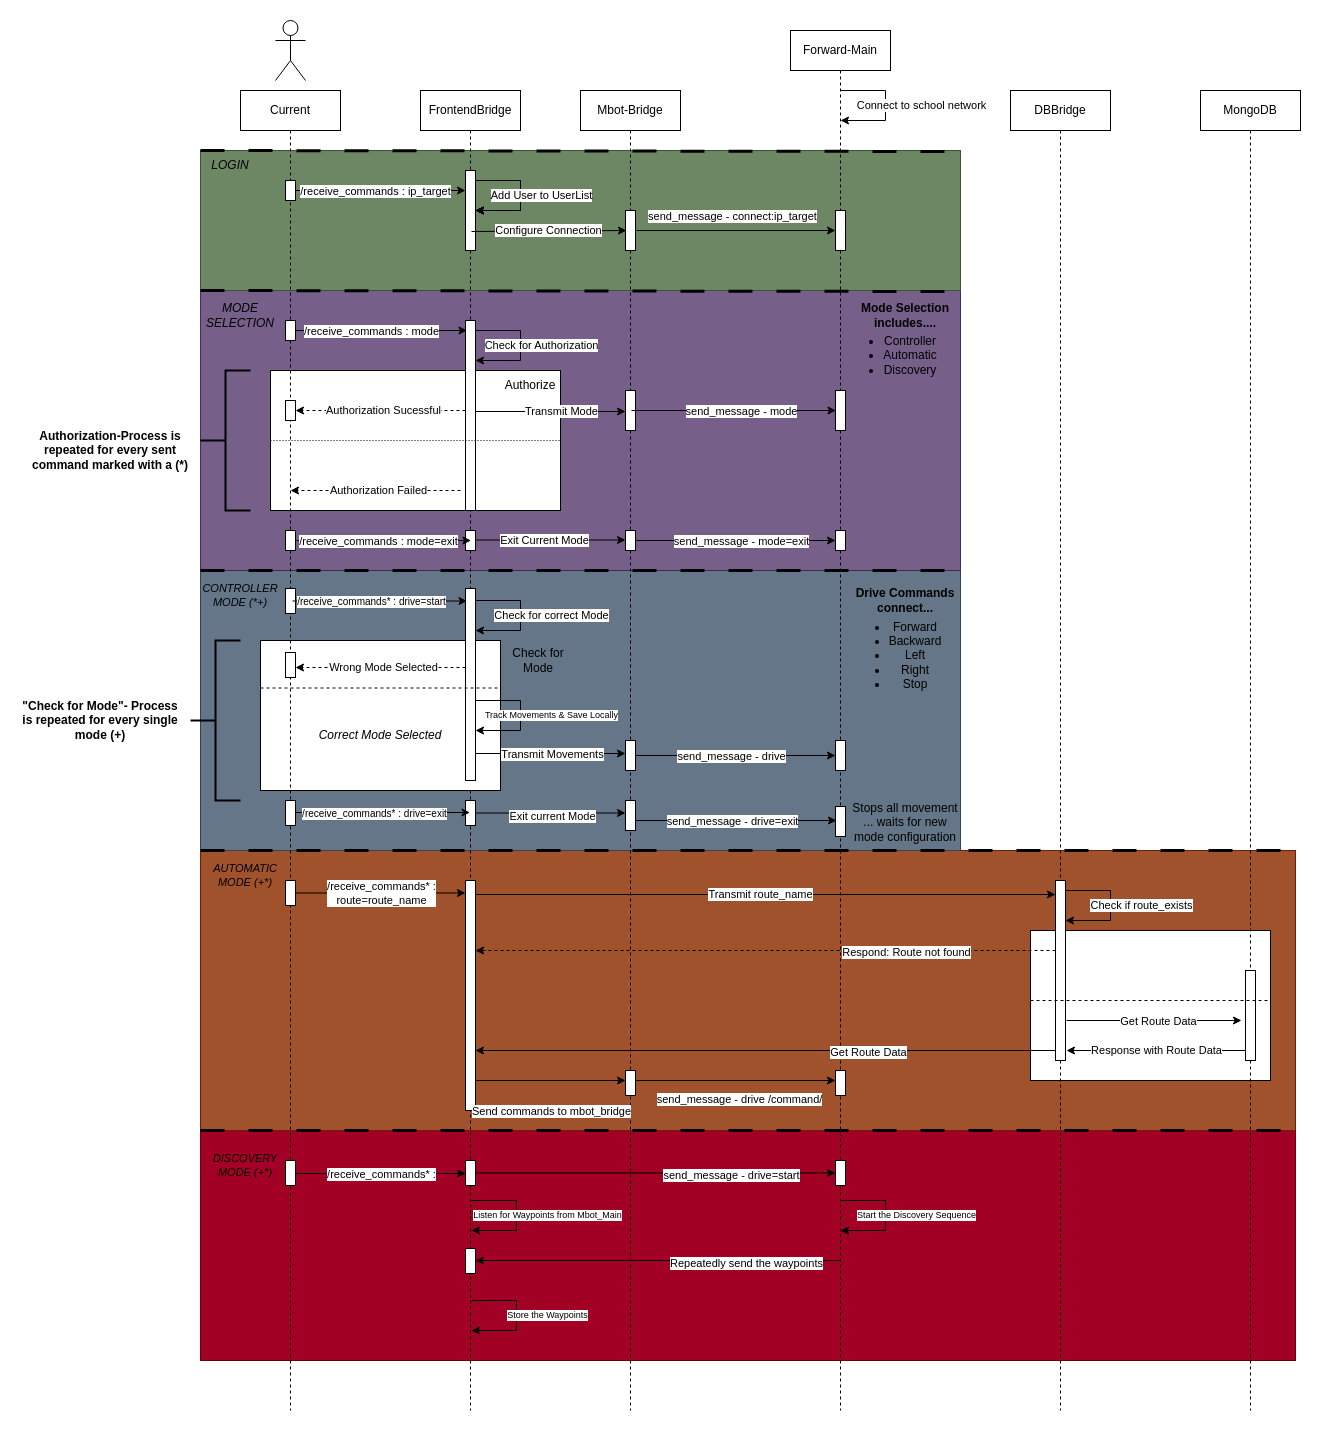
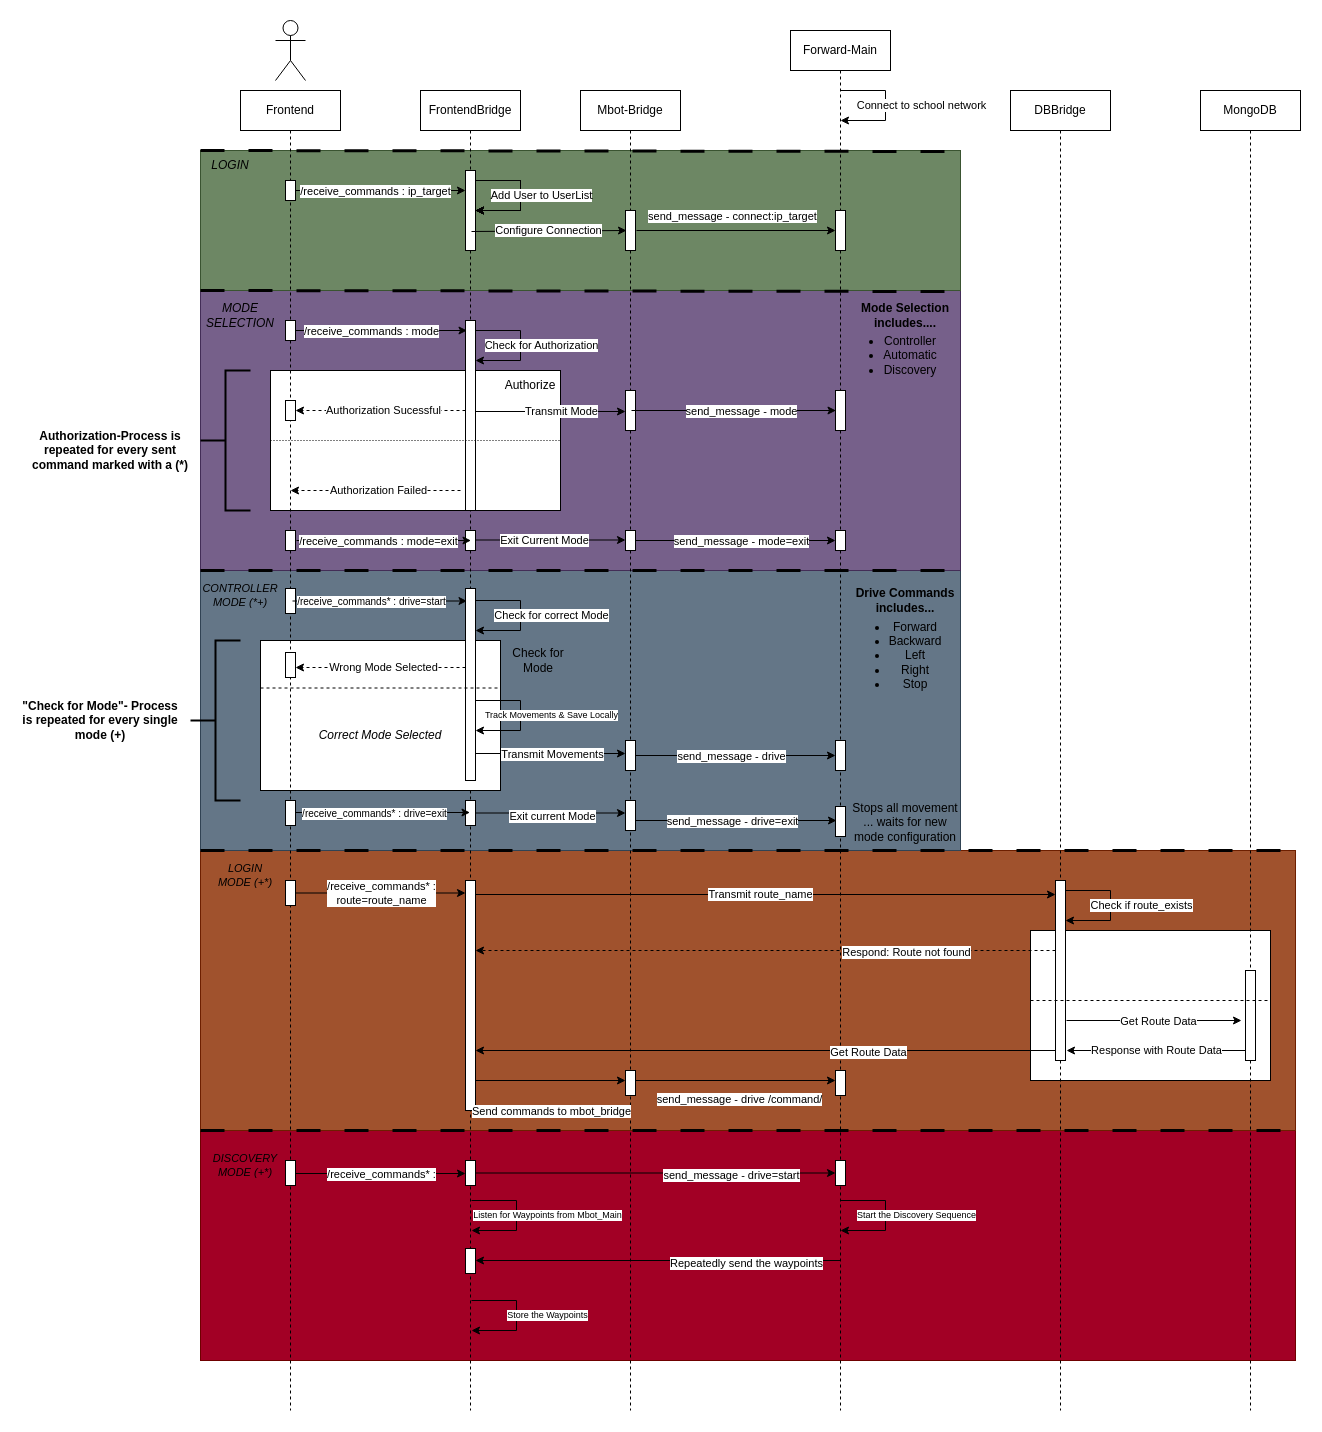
- <mxCell id="65" value="Current" style="shape=umlLifeline;perimeter=lifelinePerimeter;whiteSpace=wrap;html=1;container=0;dropTarget=0;collapsible=0;recursiveResize=0;outlineConnect=0;portConstraint=eastwest;newEdgeStyle={&quot;edgeStyle&quot;:&quot;elbowEdgeStyle&quot;,&quot;elbow&quot;:&quot;vertical&quot;,&quot;curved&quot;:0,&quot;rounded&quot;:0};" parent="1" vertex="1"><mxGeometry x="240" y="90" width="100" height="1320" as="geometry" /></mxCell>
+ <mxCell id="65" value="Frontend" style="shape=umlLifeline;perimeter=lifelinePerimeter;whiteSpace=wrap;html=1;container=0;dropTarget=0;collapsible=0;recursiveResize=0;outlineConnect=0;portConstraint=eastwest;newEdgeStyle={&quot;edgeStyle&quot;:&quot;elbowEdgeStyle&quot;,&quot;elbow&quot;:&quot;vertical&quot;,&quot;curved&quot;:0,&quot;rounded&quot;:0};" parent="1" vertex="1"><mxGeometry x="240" y="90" width="100" height="1320" as="geometry" /></mxCell>
- <mxCell id="82" value="Drive Commands connect..." style="text;html=1;align=center;verticalAlign=middle;whiteSpace=wrap;rounded=0;fontStyle=1" parent="1" vertex="1"><mxGeometry x="850" y="585" width="110" height="30" as="geometry" /></mxCell>
+ <mxCell id="82" value="Drive Commands includes..." style="text;html=1;align=center;verticalAlign=middle;whiteSpace=wrap;rounded=0;fontStyle=1" parent="1" vertex="1"><mxGeometry x="850" y="585" width="110" height="30" as="geometry" /></mxCell>
- <mxCell id="114" value="AUTOMATIC&lt;div&gt;MODE (+*)&lt;/div&gt;" style="text;html=1;align=center;verticalAlign=middle;whiteSpace=wrap;rounded=0;fontStyle=2;fontSize=11;" parent="1" vertex="1"><mxGeometry x="215" y="860" width="60" height="30" as="geometry" /></mxCell>
+ <mxCell id="114" value="LOGIN&lt;div&gt;MODE (+*)&lt;/div&gt;" style="text;html=1;align=center;verticalAlign=middle;whiteSpace=wrap;rounded=0;fontStyle=2;fontSize=11;" parent="1" vertex="1"><mxGeometry x="215" y="860" width="60" height="30" as="geometry" /></mxCell>
